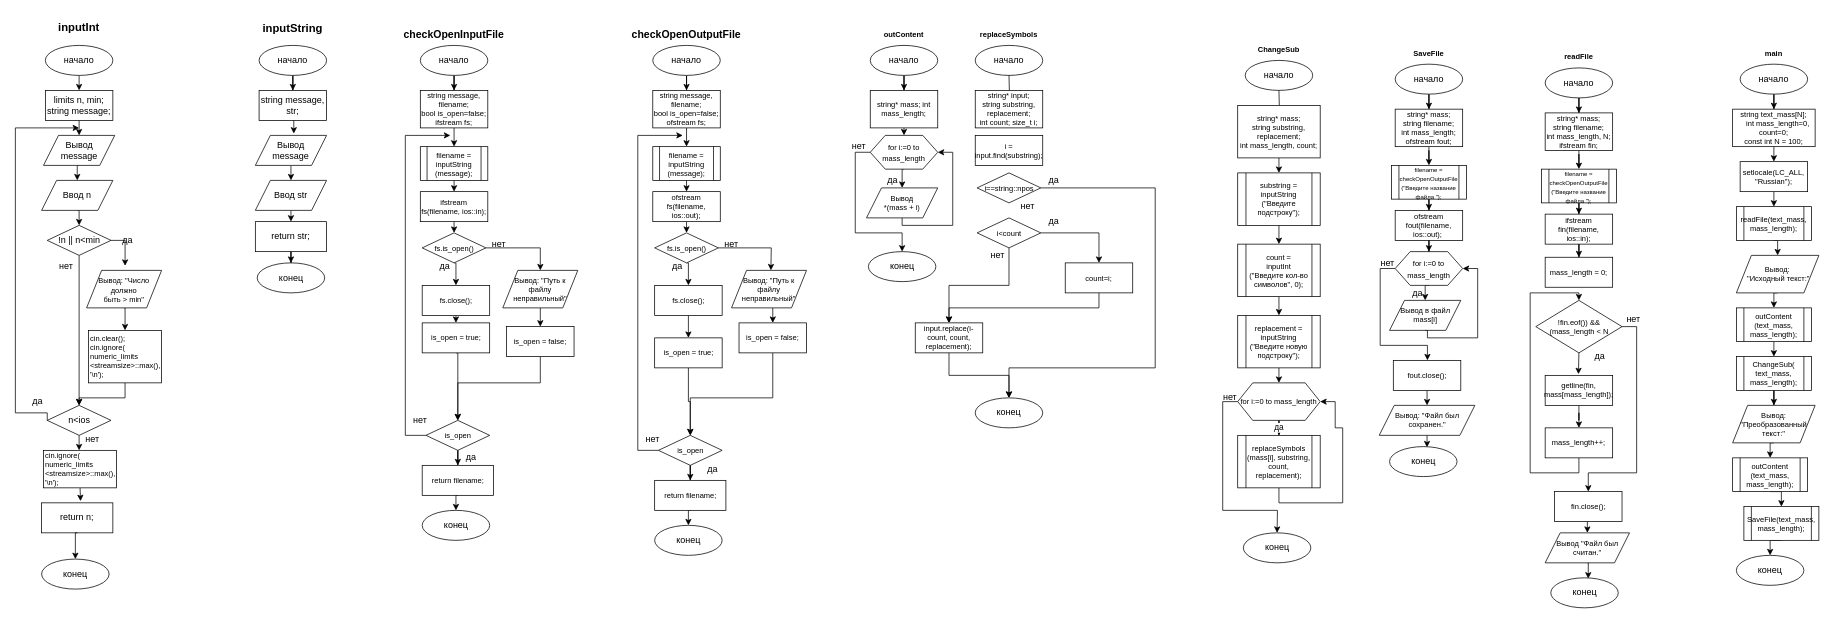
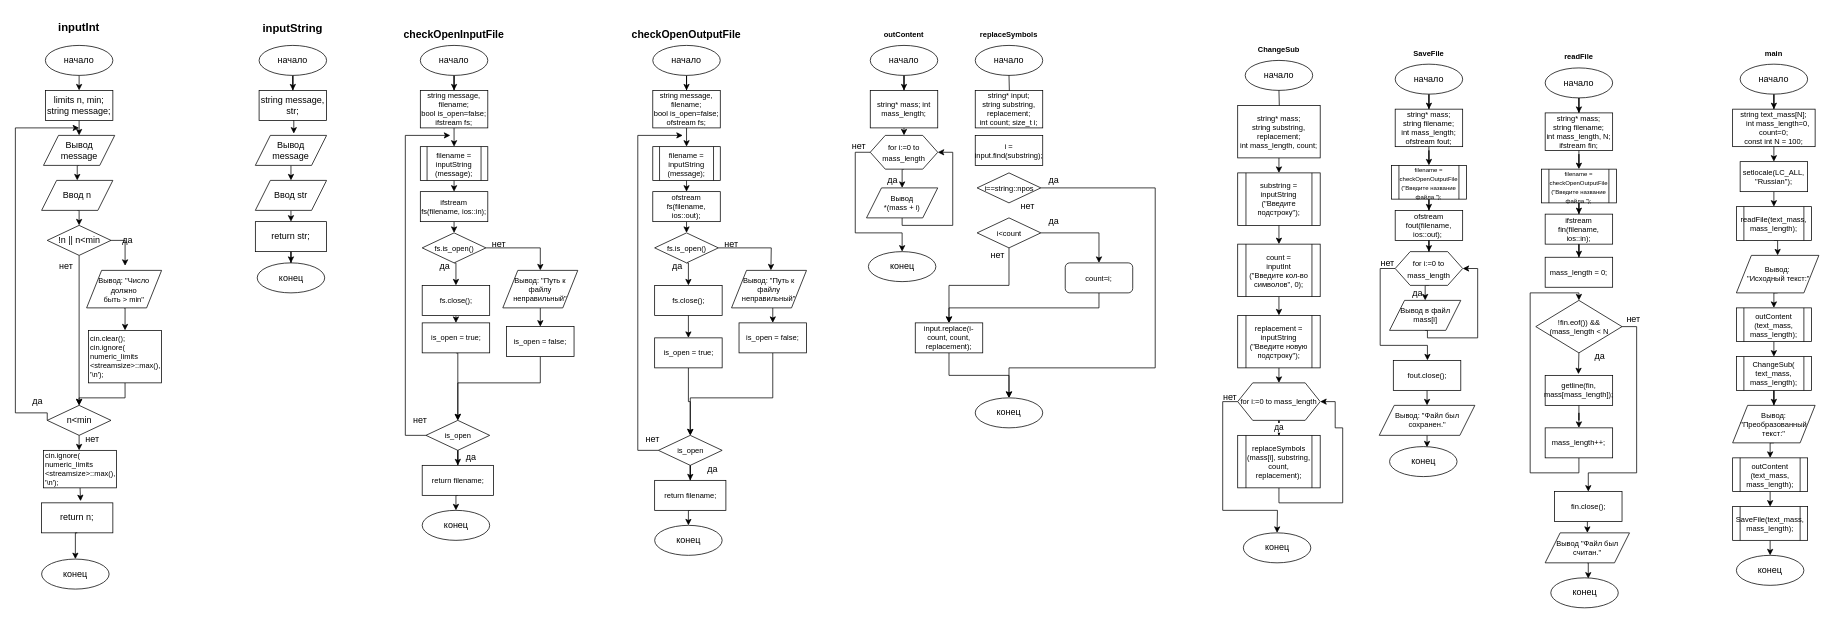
- <mxCell id="115" value="count=i;" style="rounded=0;whiteSpace=wrap;html=1;fontSize=10;" parent="1" vertex="1"><mxGeometry x="1420" y="350" width="90" height="40" as="geometry" /></mxCell>
+ <mxCell id="115" value="count=i;" style="whiteSpace=wrap;html=1;fontSize=10;rounded=1;" parent="1" vertex="1"><mxGeometry x="1420" y="350" width="90" height="40" as="geometry" /></mxCell>
- <mxCell id="18" value="n&amp;lt;ios" style="rhombus;whiteSpace=wrap;html=1;" parent="1" vertex="1"><mxGeometry x="62.5" y="540" width="85" height="40" as="geometry" /></mxCell>
+ <mxCell id="18" value="n&amp;lt;min" style="rhombus;whiteSpace=wrap;html=1;" parent="1" vertex="1"><mxGeometry x="62.5" y="540" width="85" height="40" as="geometry" /></mxCell>
- <mxCell id="210" value="SaveFile(text_mass, mass_length);" style="shape=process;whiteSpace=wrap;html=1;backgroundOutline=1;fontSize=10;" parent="1" vertex="1"><mxGeometry x="2325" y="675" width="100" height="45" as="geometry" /></mxCell>
+ <mxCell id="210" value="SaveFile(text_mass, mass_length);" style="shape=process;whiteSpace=wrap;html=1;backgroundOutline=1;fontSize=10;" parent="1" vertex="1"><mxGeometry x="2310" y="675" width="100" height="45" as="geometry" /></mxCell>
